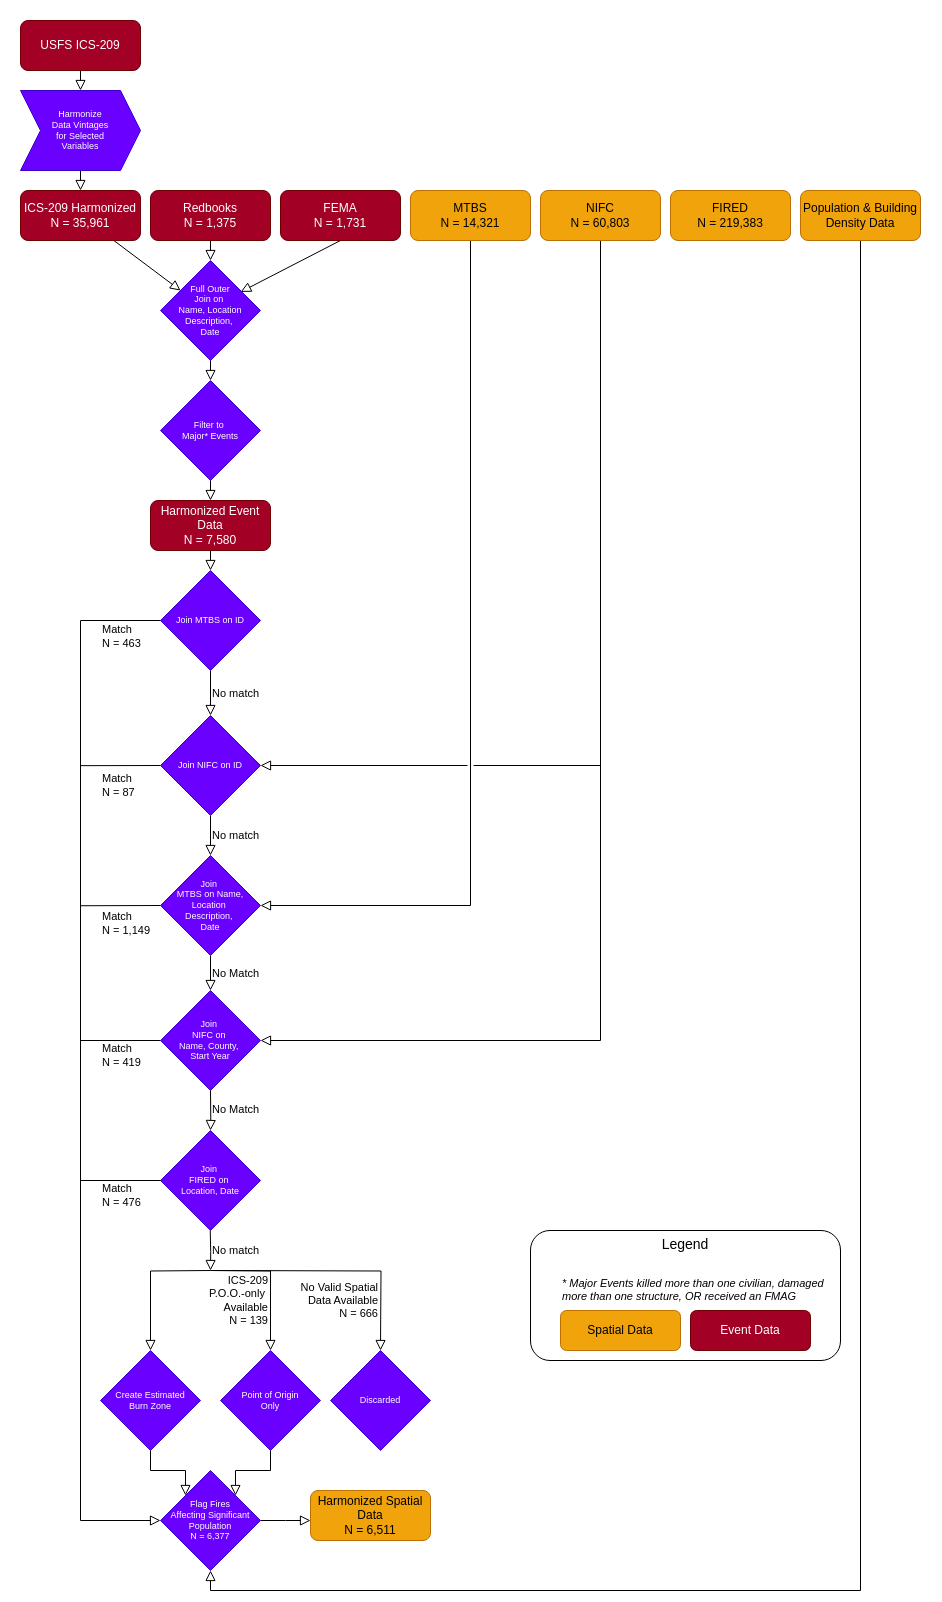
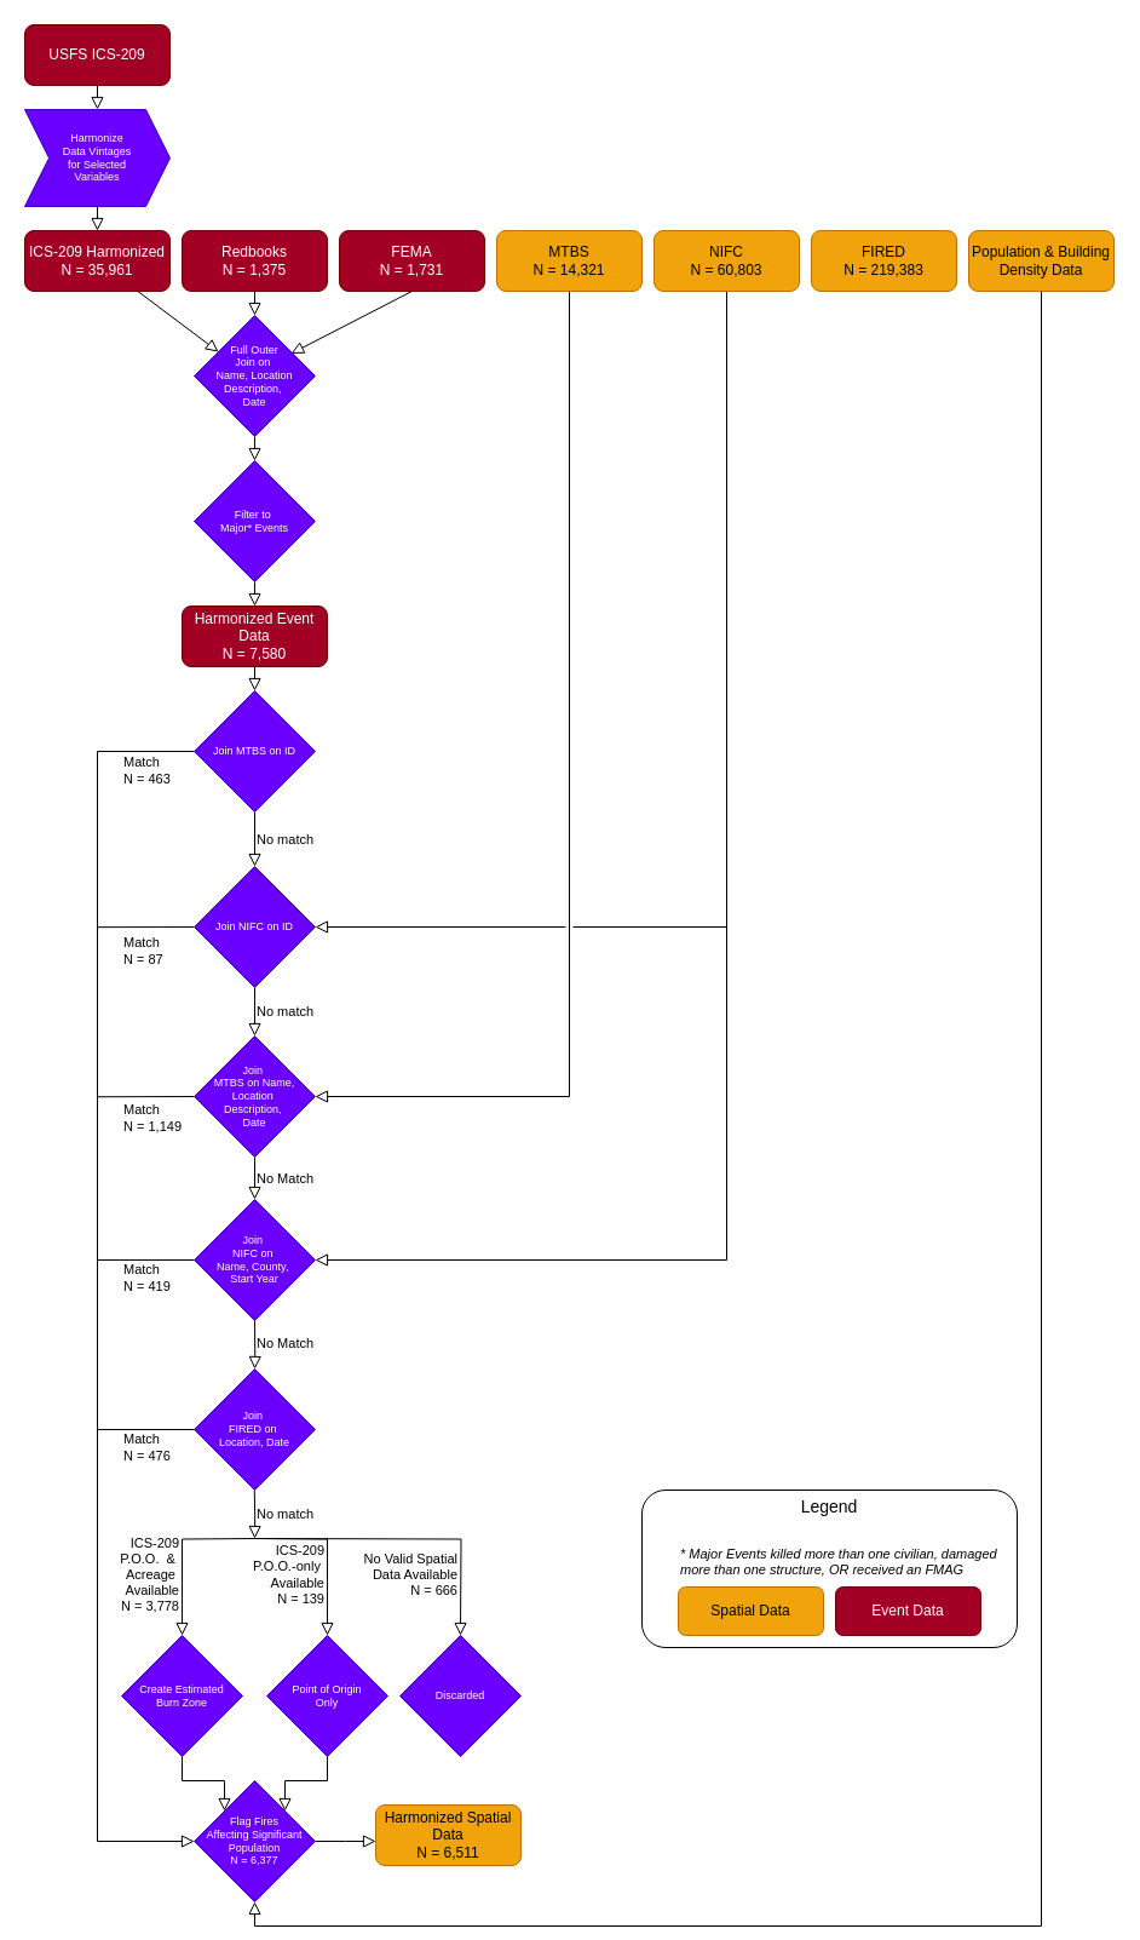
+ <mxCell id="25" value="ICS-209&lt;br&gt;P.O.O.&amp;nbsp;&amp;nbsp;&lt;span style=&quot;background-color: initial;&quot;&gt;&amp;amp;&amp;nbsp;&lt;/span&gt;&lt;div&gt;&lt;span style=&quot;background-color: initial;&quot;&gt;Acreage&amp;nbsp;&lt;/span&gt;&lt;/div&gt;&lt;div&gt;&lt;span style=&quot;background-color: initial;&quot;&gt;Available&lt;/span&gt;&lt;/div&gt;&lt;div&gt;&lt;span style=&quot;background-color: initial;&quot;&gt;N = 3,778&lt;/span&gt;&lt;/div&gt;" style="text;html=1;align=right;verticalAlign=middle;whiteSpace=wrap;rounded=0;fontFamily=Helvetica;fontSize=11;fontColor=default;labelBackgroundColor=none;" parent="1" vertex="1"><mxGeometry x="50" y="1274.5" width="100" height="51" as="geometry" /></mxCell>
